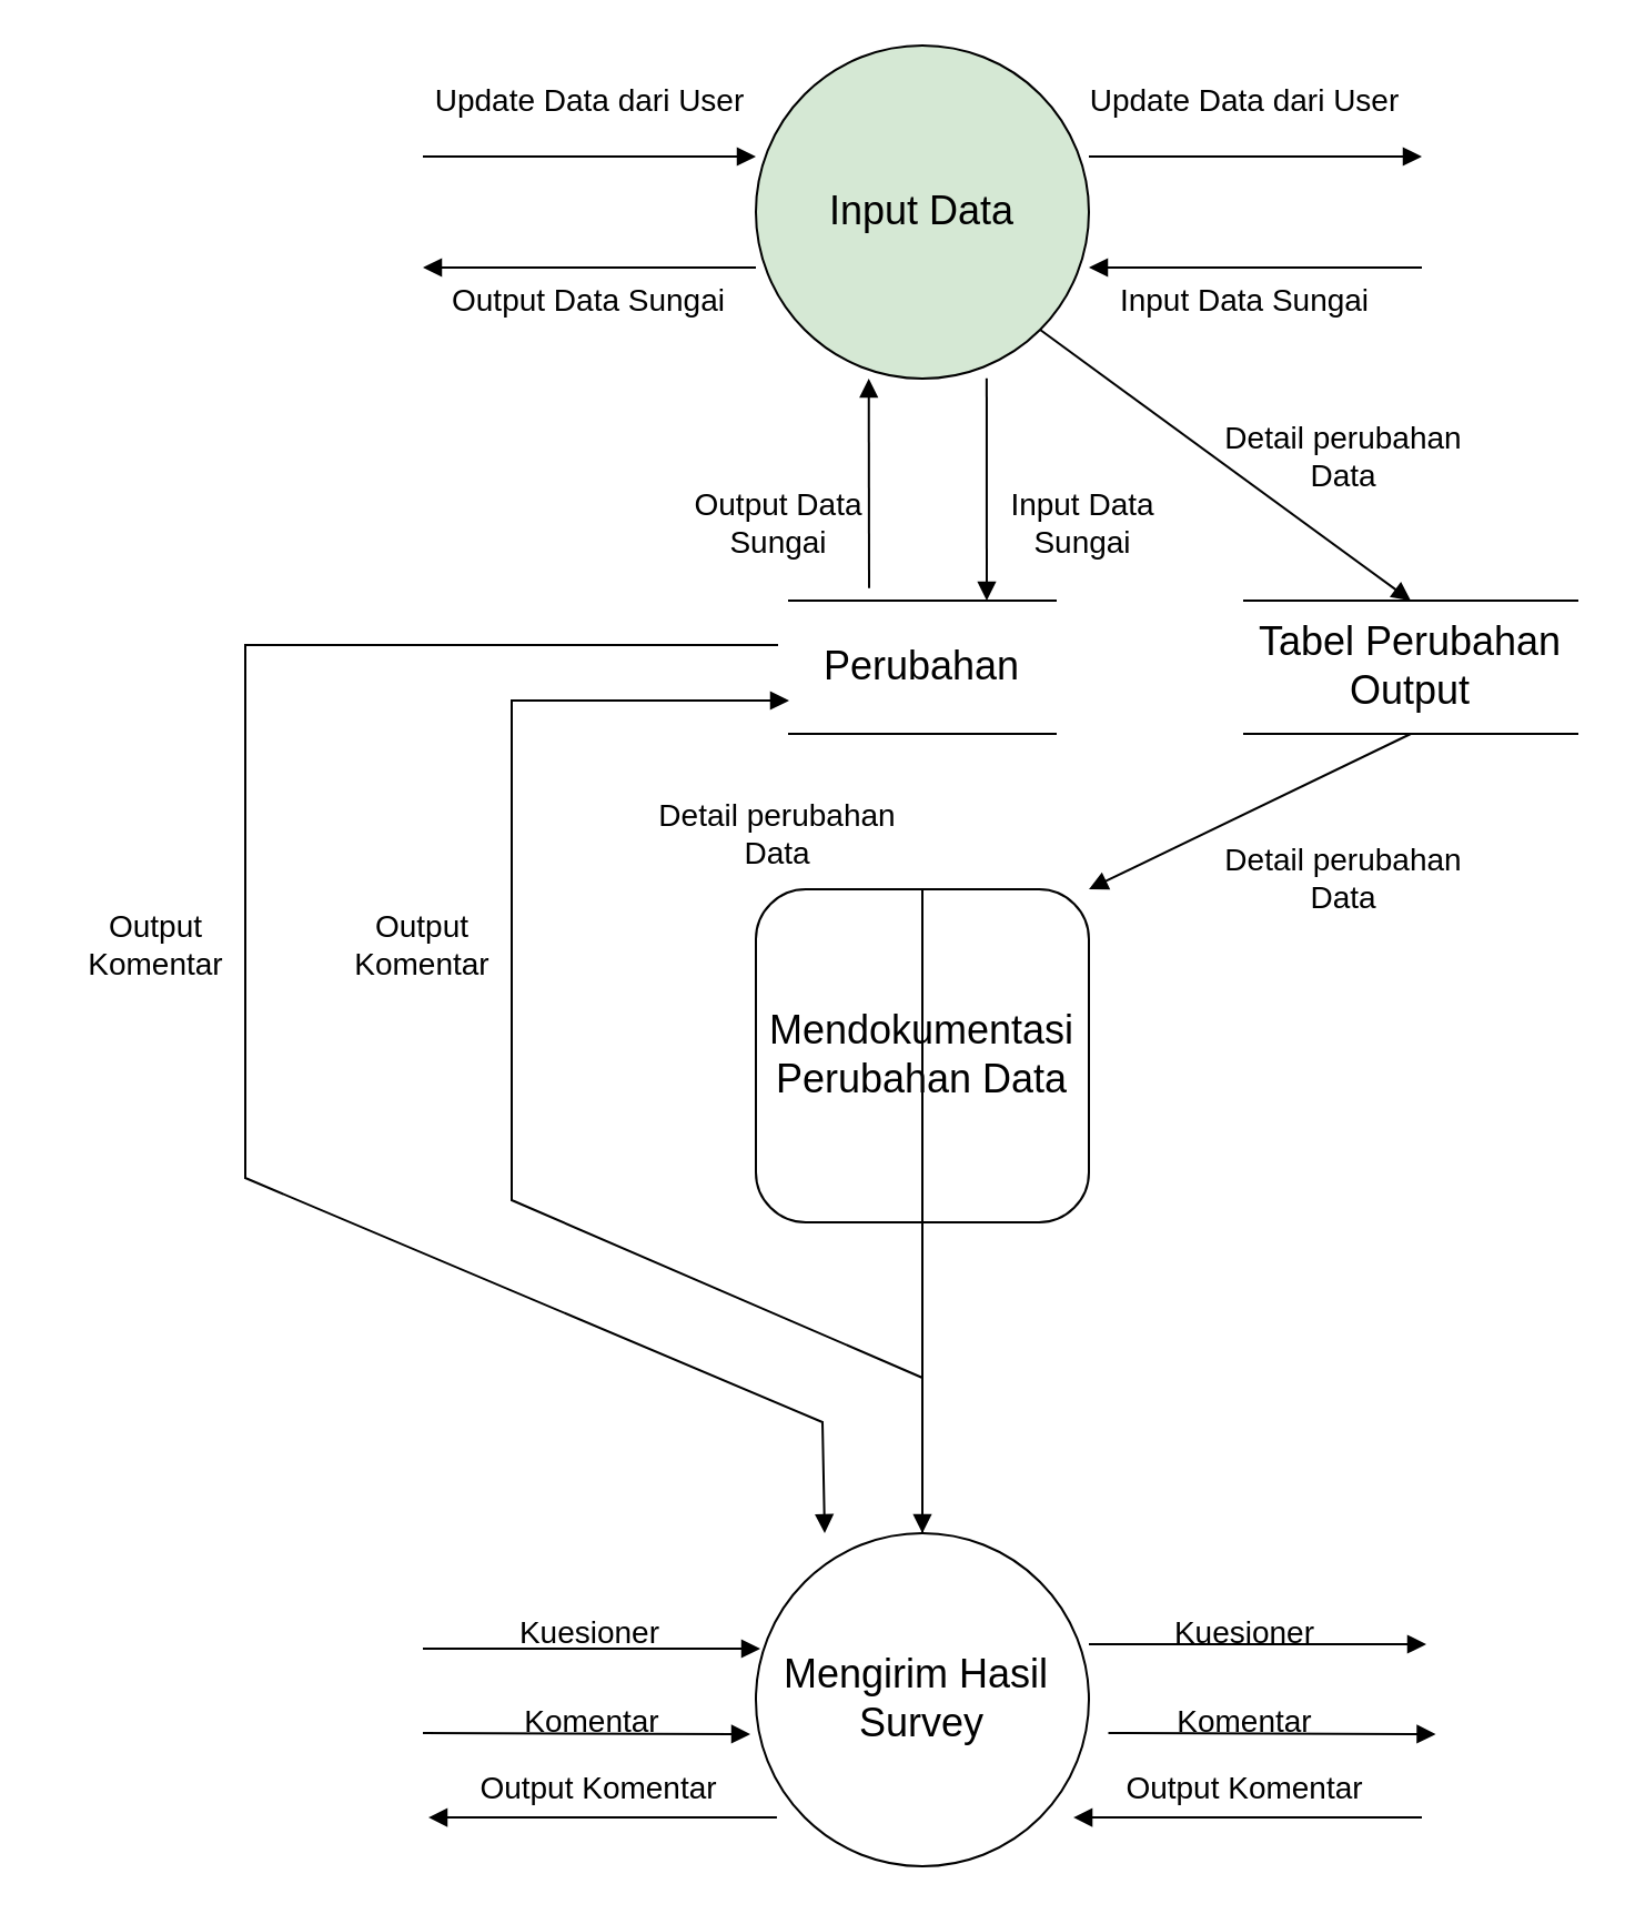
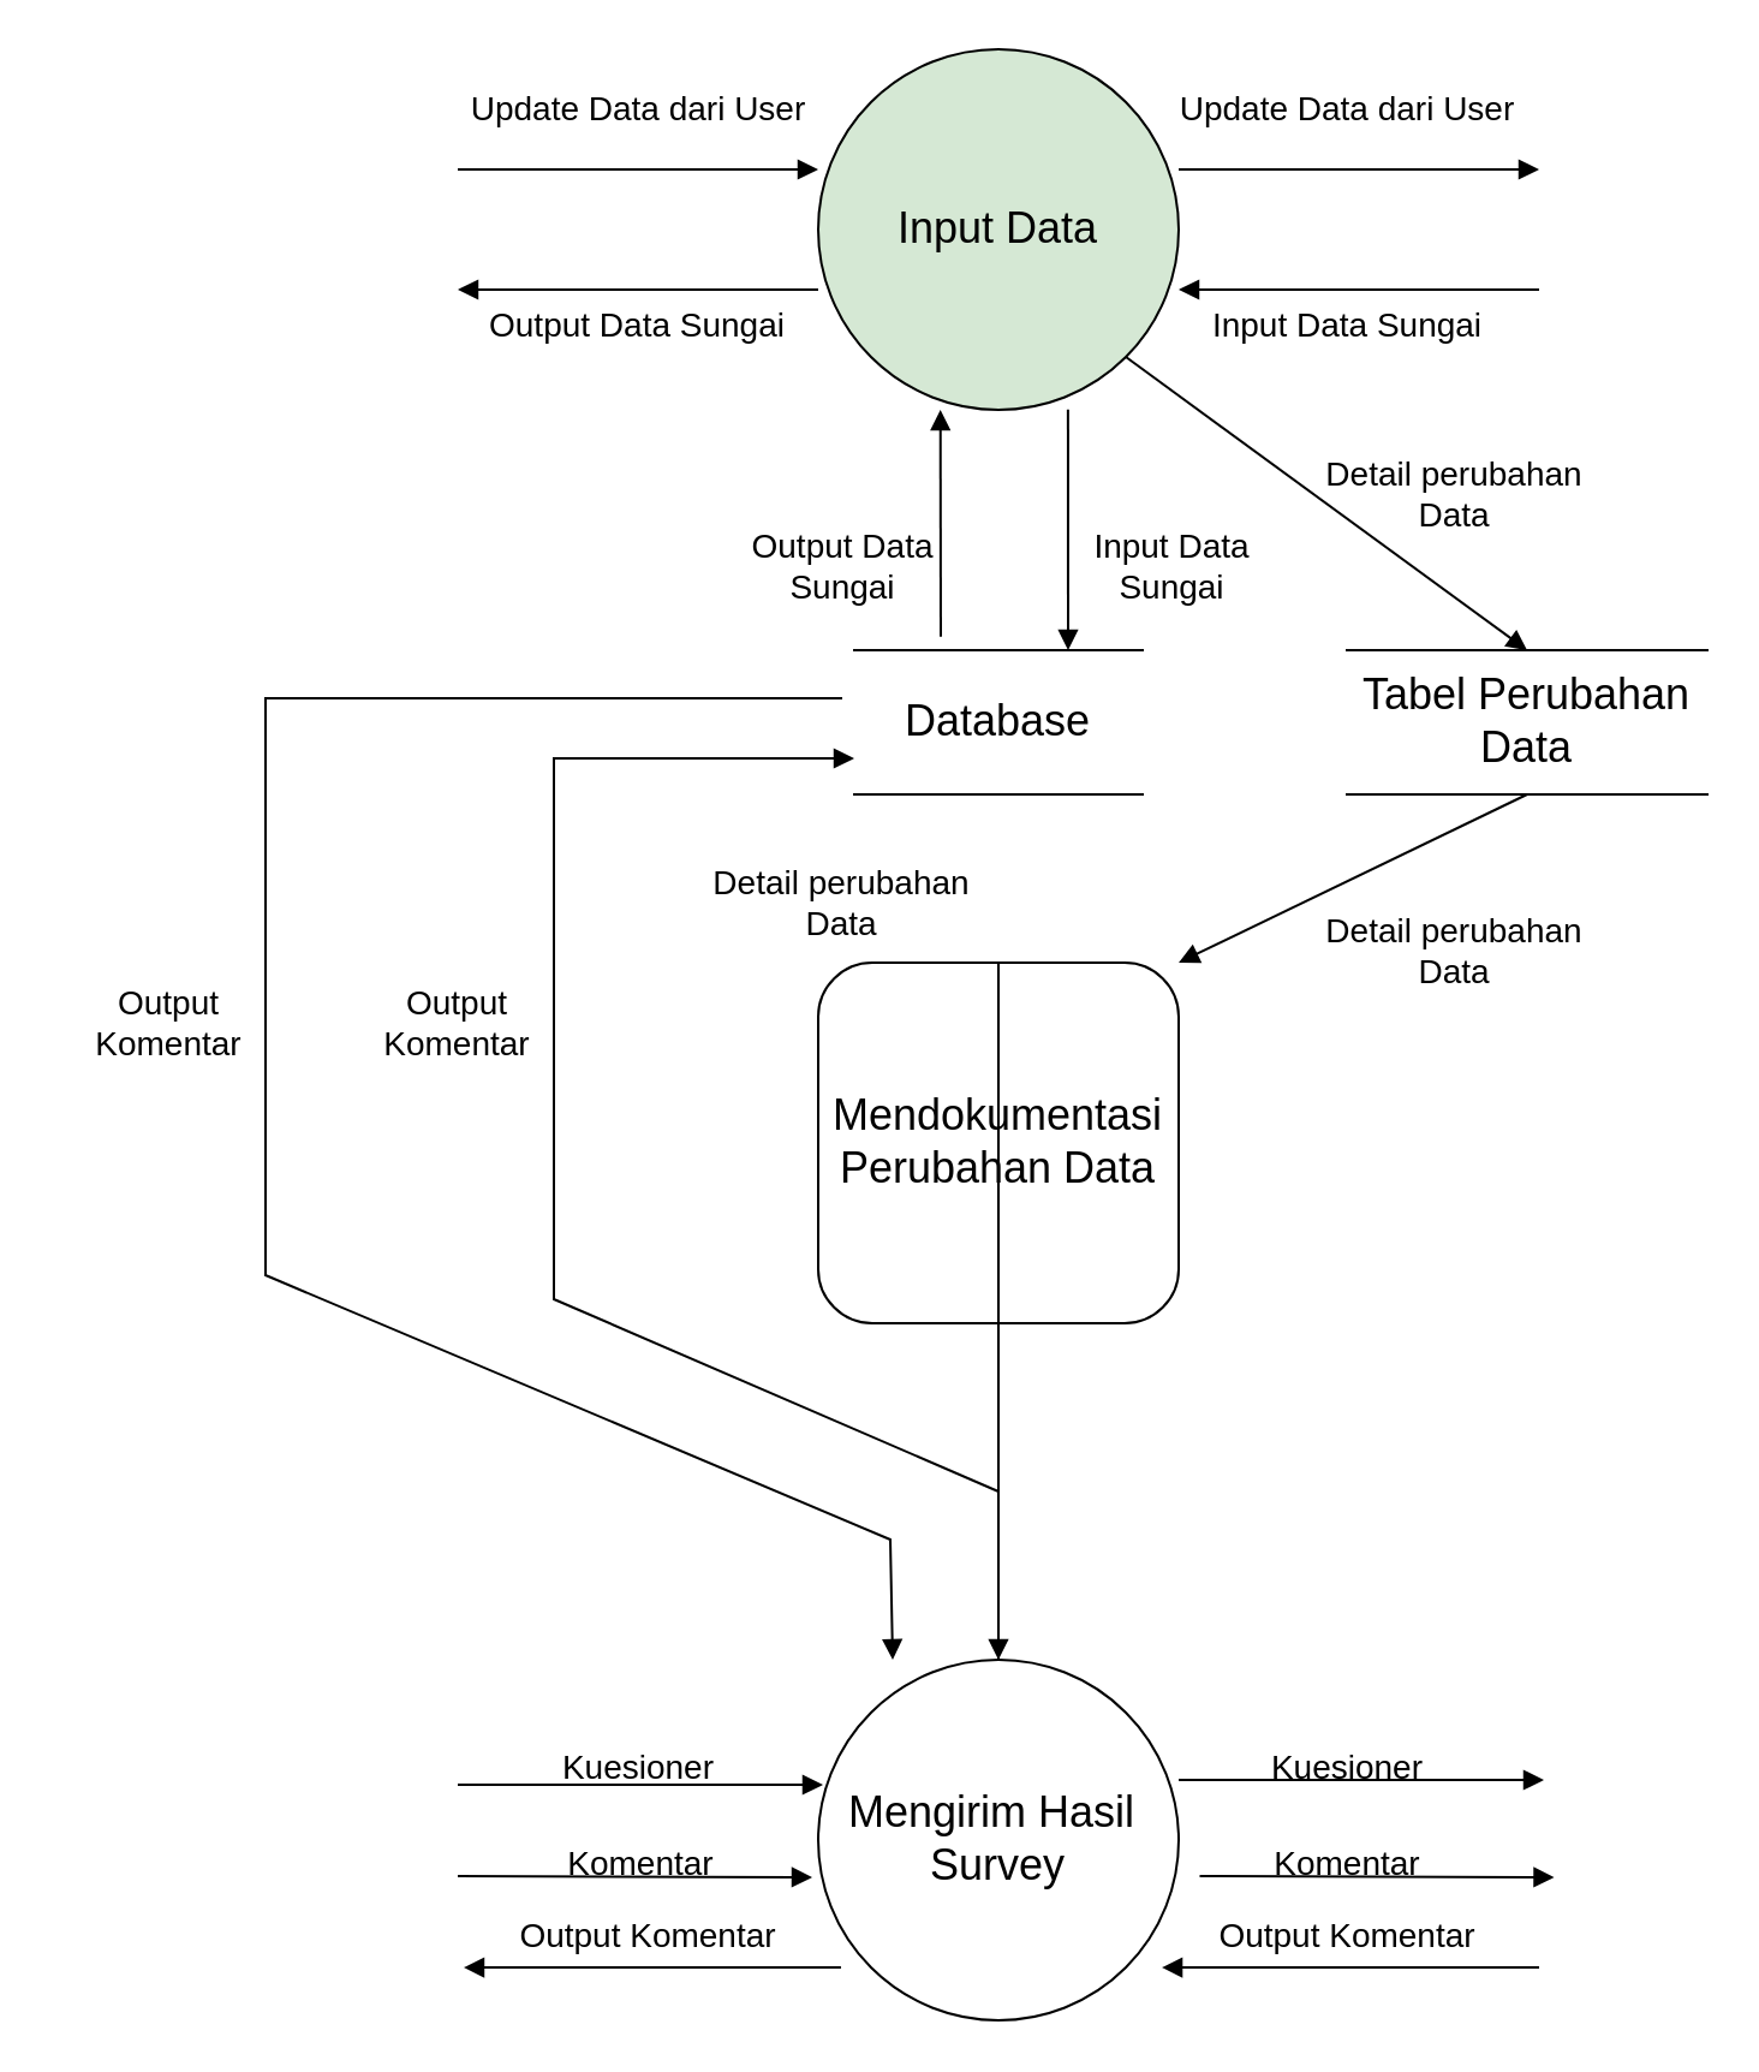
- <mxCell id="3" value="&lt;font style=&quot;font-size: 18px;&quot;&gt;Perubahan&lt;/font&gt;" style="shape=partialRectangle;whiteSpace=wrap;html=1;left=0;right=0;fillColor=none;" vertex="1" parent="1"><mxGeometry x="355" y="270" width="120" height="60" as="geometry" /></mxCell>
+ <mxCell id="3" value="&lt;font style=&quot;font-size: 18px;&quot;&gt;Database&lt;/font&gt;" style="shape=partialRectangle;whiteSpace=wrap;html=1;left=0;right=0;fillColor=none;" vertex="1" parent="1"><mxGeometry x="355" y="270" width="120" height="60" as="geometry" /></mxCell>
- <mxCell id="12" value="&lt;font style=&quot;font-size: 18px;&quot;&gt;Tabel Perubahan Output&lt;/font&gt;" style="shape=partialRectangle;whiteSpace=wrap;html=1;left=0;right=0;fillColor=none;" vertex="1" parent="1"><mxGeometry x="560" y="270" width="150" height="60" as="geometry" /></mxCell>
+ <mxCell id="12" value="&lt;font style=&quot;font-size: 18px;&quot;&gt;Tabel Perubahan Data&lt;/font&gt;" style="shape=partialRectangle;whiteSpace=wrap;html=1;left=0;right=0;fillColor=none;" vertex="1" parent="1"><mxGeometry x="560" y="270" width="150" height="60" as="geometry" /></mxCell>
